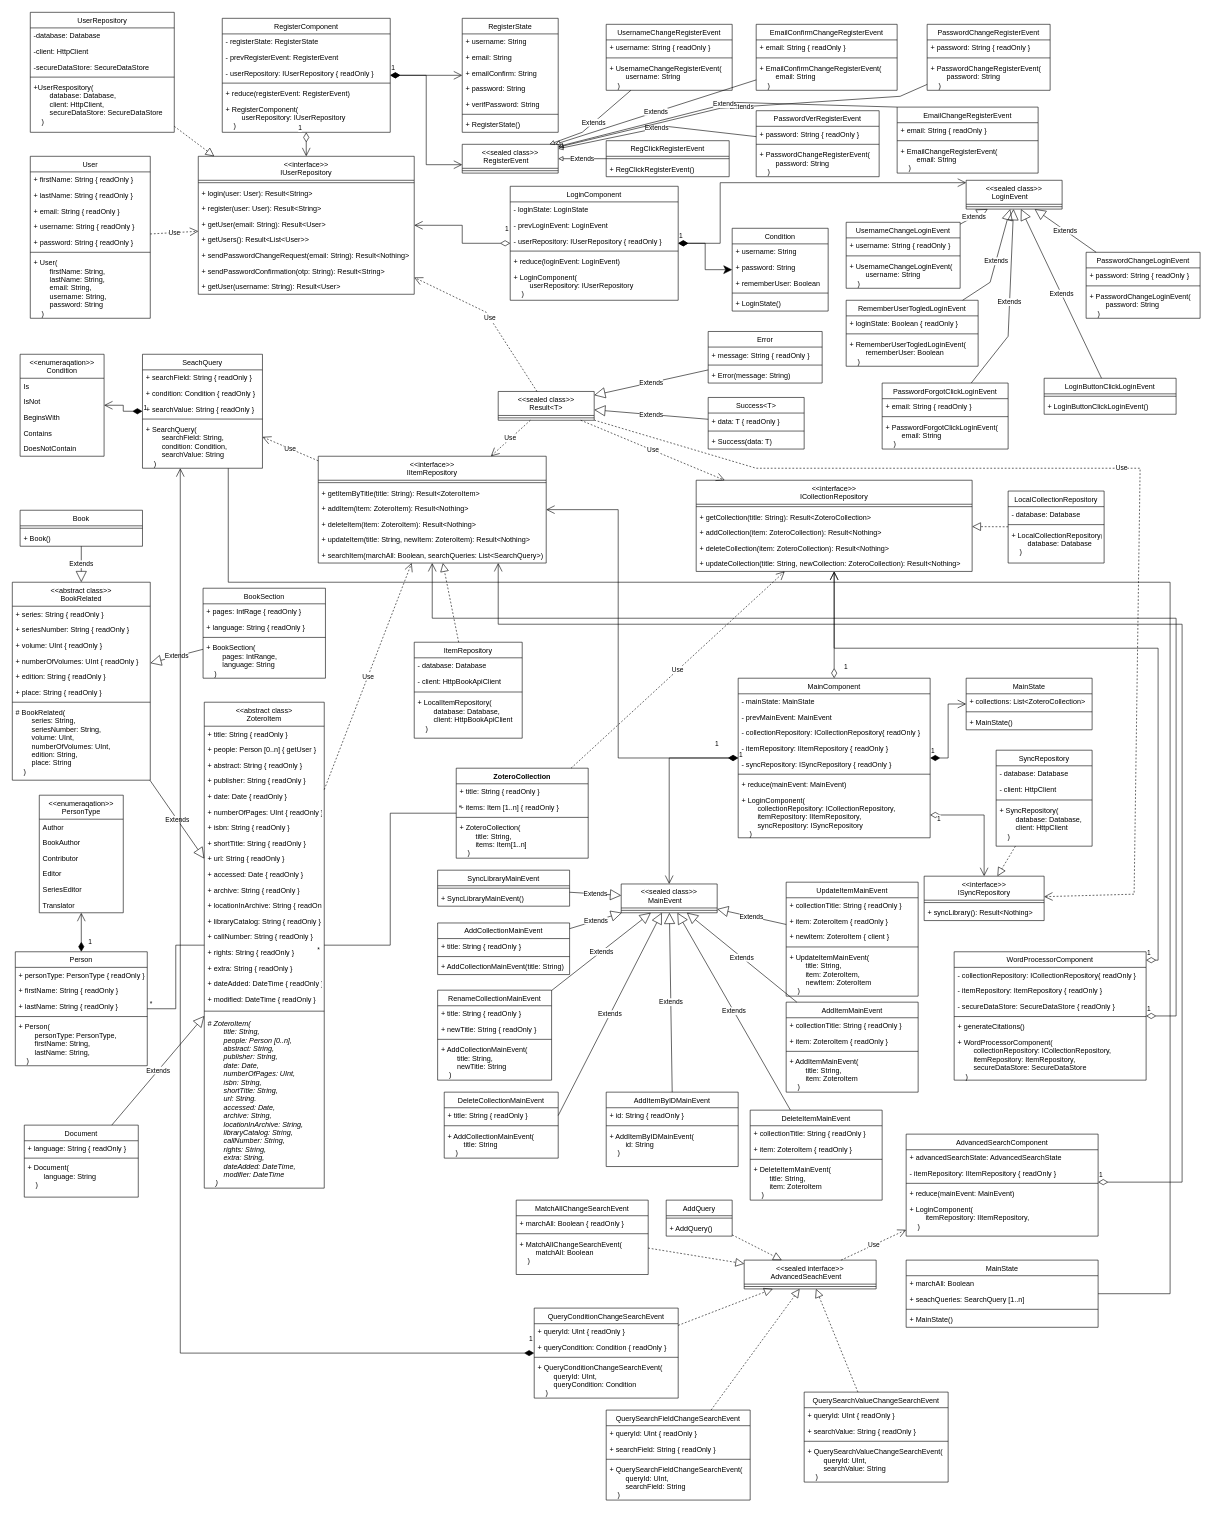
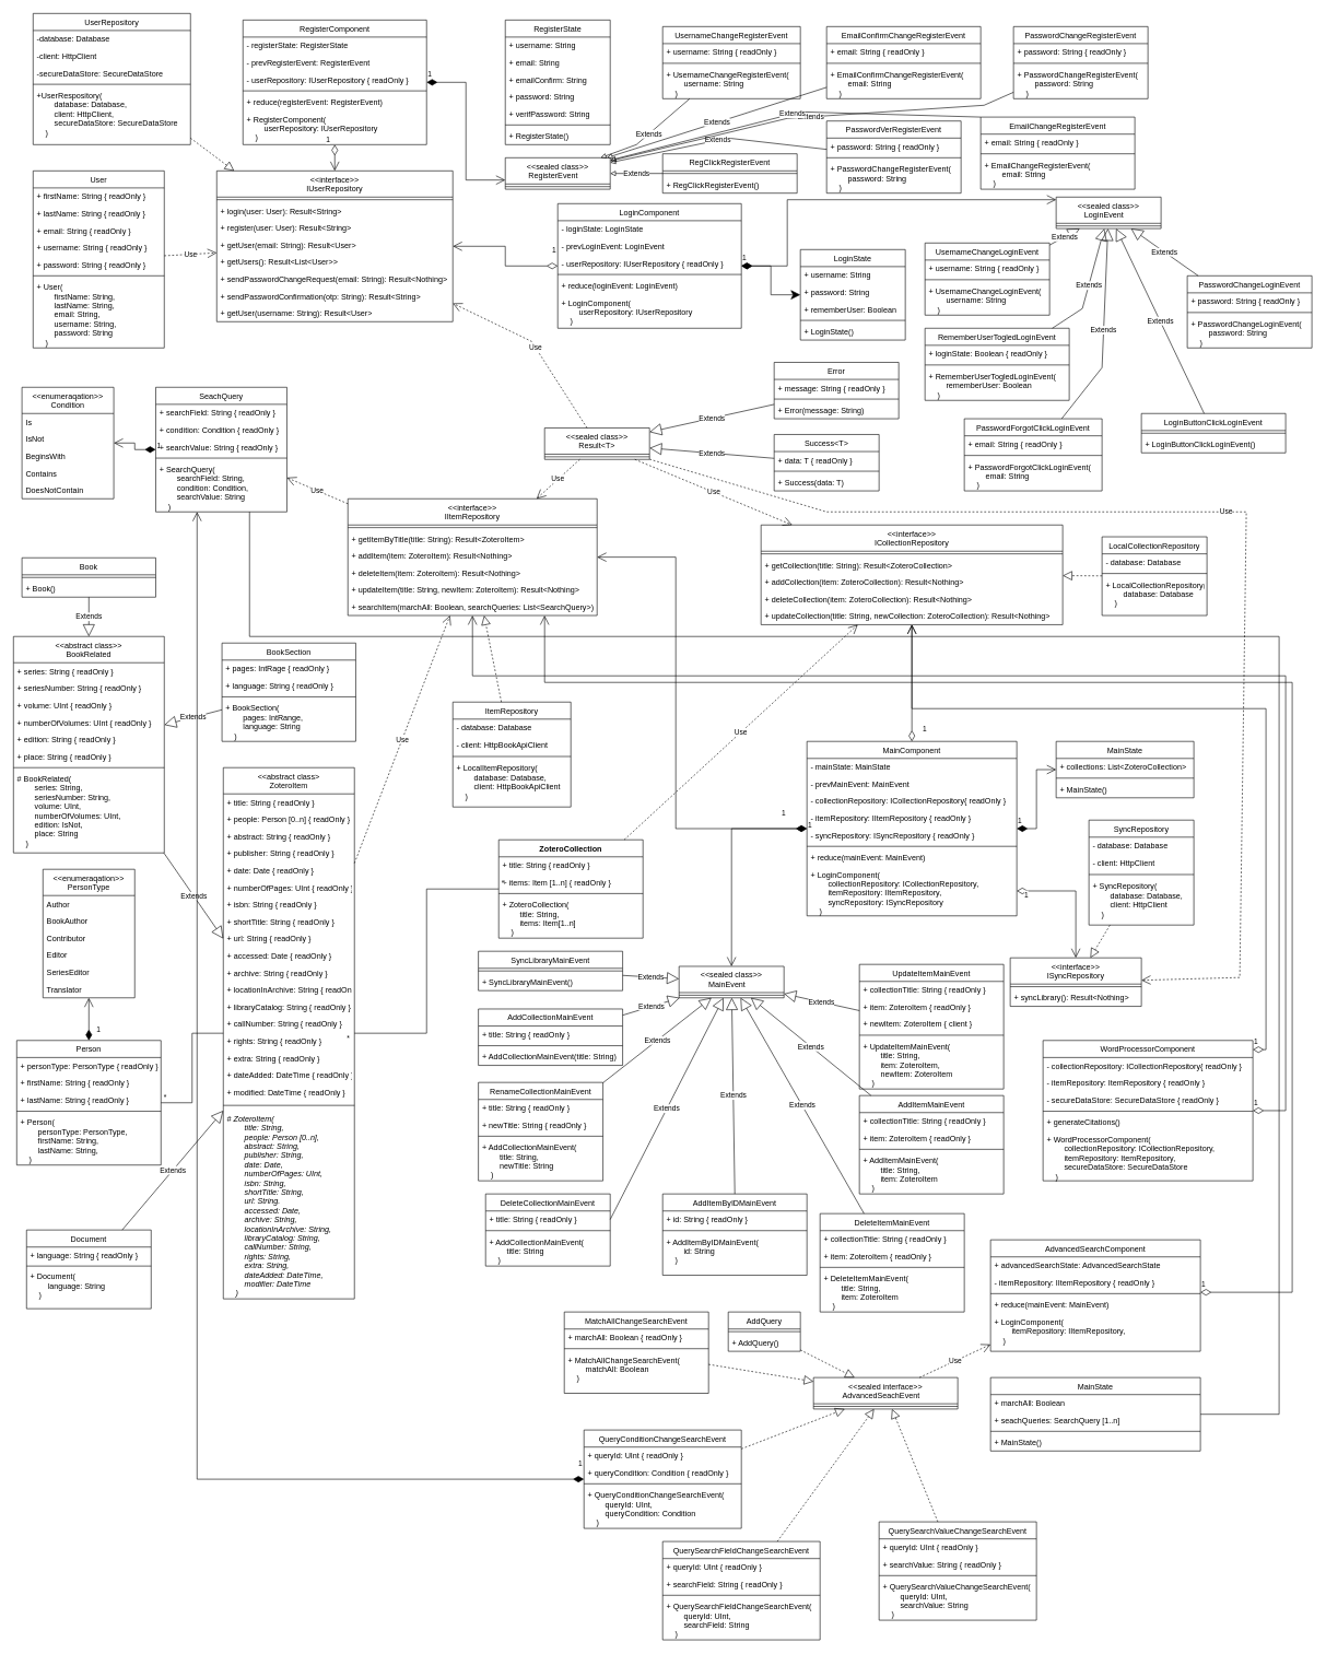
- <mxCell id="265" value="1" style="endArrow=open;html=1;endSize=12;startArrow=diamondThin;startSize=14;startFill=1;edgeStyle=orthogonalEdgeStyle;align=left;verticalAlign=bottom;rounded=0;fontColor=default;" parent="1" source="244" target="252" edge="1"><mxGeometry x="-1" y="3" relative="1" as="geometry"><mxPoint x="1140" y="415" as="sourcePoint" /><mxPoint x="1230" y="459" as="targetPoint" /></mxGeometry></mxCell>
- <mxCell id="145" value="Condition" style="swimlane;fontStyle=0;align=center;verticalAlign=top;childLayout=stackLayout;horizontal=1;startSize=26;horizontalStack=0;resizeParent=1;resizeParentMax=0;resizeLast=0;collapsible=1;marginBottom=0;fontColor=default;" parent="1" vertex="1"><mxGeometry x="1220" y="380" width="160" height="138" as="geometry" /></mxCell>
+ <mxCell id="145" value="LoginState" style="swimlane;fontStyle=0;align=center;verticalAlign=top;childLayout=stackLayout;horizontal=1;startSize=26;horizontalStack=0;resizeParent=1;resizeParentMax=0;resizeLast=0;collapsible=1;marginBottom=0;fontColor=default;" parent="1" vertex="1"><mxGeometry x="1220" y="380" width="160" height="138" as="geometry" /></mxCell>
- <mxCell id="137" value="# BookRelated(&#10;        series: String,&#10;        seriesNumber: String,&#10;        volume: UInt,&#10;        numberOfVolumes: UInt,&#10;        edition: String,&#10;        place: String&#10;    )" style="text;strokeColor=none;fillColor=none;align=left;verticalAlign=top;spacingLeft=4;spacingRight=4;overflow=hidden;rotatable=0;points=[[0,0.5],[1,0.5]];portConstraint=eastwest;" parent="129" vertex="1"><mxGeometry y="204" width="230" height="126" as="geometry" /></mxCell>
+ <mxCell id="137" value="# BookRelated(&#10;        series: String,&#10;        seriesNumber: String,&#10;        volume: UInt,&#10;        numberOfVolumes: UInt,&#10;        edition: IsNot,&#10;        place: String&#10;    )" style="text;strokeColor=none;fillColor=none;align=left;verticalAlign=top;spacingLeft=4;spacingRight=4;overflow=hidden;rotatable=0;points=[[0,0.5],[1,0.5]];portConstraint=eastwest;" parent="129" vertex="1"><mxGeometry y="204" width="230" height="126" as="geometry" /></mxCell>
- <mxCell id="42" value="+ people: Person [0..n] { getUser }" style="text;strokeColor=none;fillColor=none;align=left;verticalAlign=top;spacingLeft=4;spacingRight=4;overflow=hidden;rotatable=0;points=[[0,0.5],[1,0.5]];portConstraint=eastwest;" parent="40" vertex="1"><mxGeometry y="66" width="200" height="26" as="geometry" /></mxCell>
+ <mxCell id="42" value="+ people: Person [0..n] { readOnly }" style="text;strokeColor=none;fillColor=none;align=left;verticalAlign=top;spacingLeft=4;spacingRight=4;overflow=hidden;rotatable=0;points=[[0,0.5],[1,0.5]];portConstraint=eastwest;" parent="40" vertex="1"><mxGeometry y="66" width="200" height="26" as="geometry" /></mxCell>
